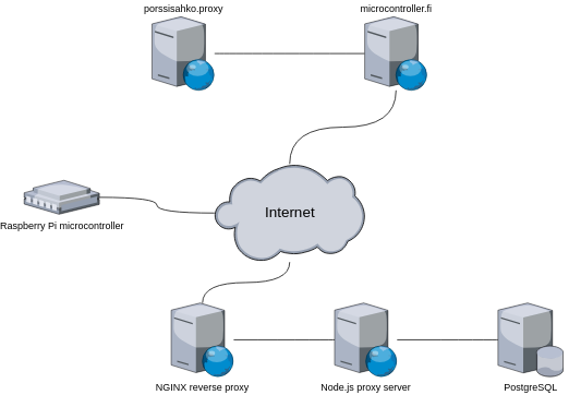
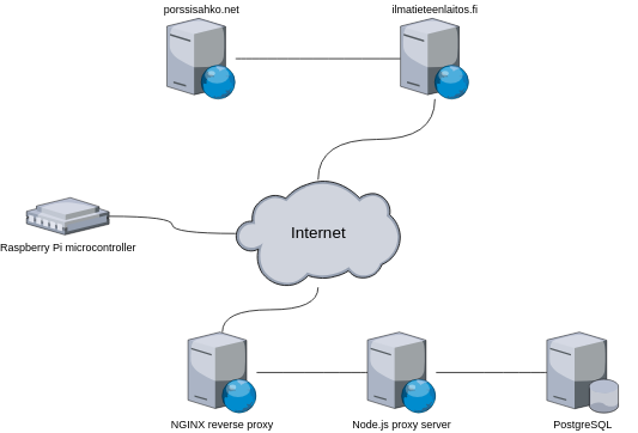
- <mxCell id="4" value="porssisahko.proxy" style="verticalLabelPosition=top;sketch=0;aspect=fixed;html=1;verticalAlign=bottom;strokeColor=none;align=center;outlineConnect=0;shape=mxgraph.citrix.web_server;labelPosition=center;" vertex="1" parent="1"><mxGeometry x="176.5" y="20" width="76.5" height="90" as="geometry" /></mxCell>
+ <mxCell id="4" value="porssisahko.net" style="verticalLabelPosition=top;sketch=0;aspect=fixed;html=1;verticalAlign=bottom;strokeColor=none;align=center;outlineConnect=0;shape=mxgraph.citrix.web_server;labelPosition=center;" vertex="1" parent="1"><mxGeometry x="176.5" y="20" width="76.5" height="90" as="geometry" /></mxCell>
- <mxCell id="6" value="microcontroller.fi" style="verticalLabelPosition=top;sketch=0;aspect=fixed;html=1;verticalAlign=bottom;strokeColor=none;align=center;outlineConnect=0;shape=mxgraph.citrix.web_server;labelPosition=center;" vertex="1" parent="1"><mxGeometry x="436.87" y="20" width="76.5" height="90" as="geometry" /></mxCell>
+ <mxCell id="6" value="ilmatieteenlaitos.fi" style="verticalLabelPosition=top;sketch=0;aspect=fixed;html=1;verticalAlign=bottom;strokeColor=none;align=center;outlineConnect=0;shape=mxgraph.citrix.web_server;labelPosition=center;" vertex="1" parent="1"><mxGeometry x="436.87" y="20" width="76.5" height="90" as="geometry" /></mxCell>
